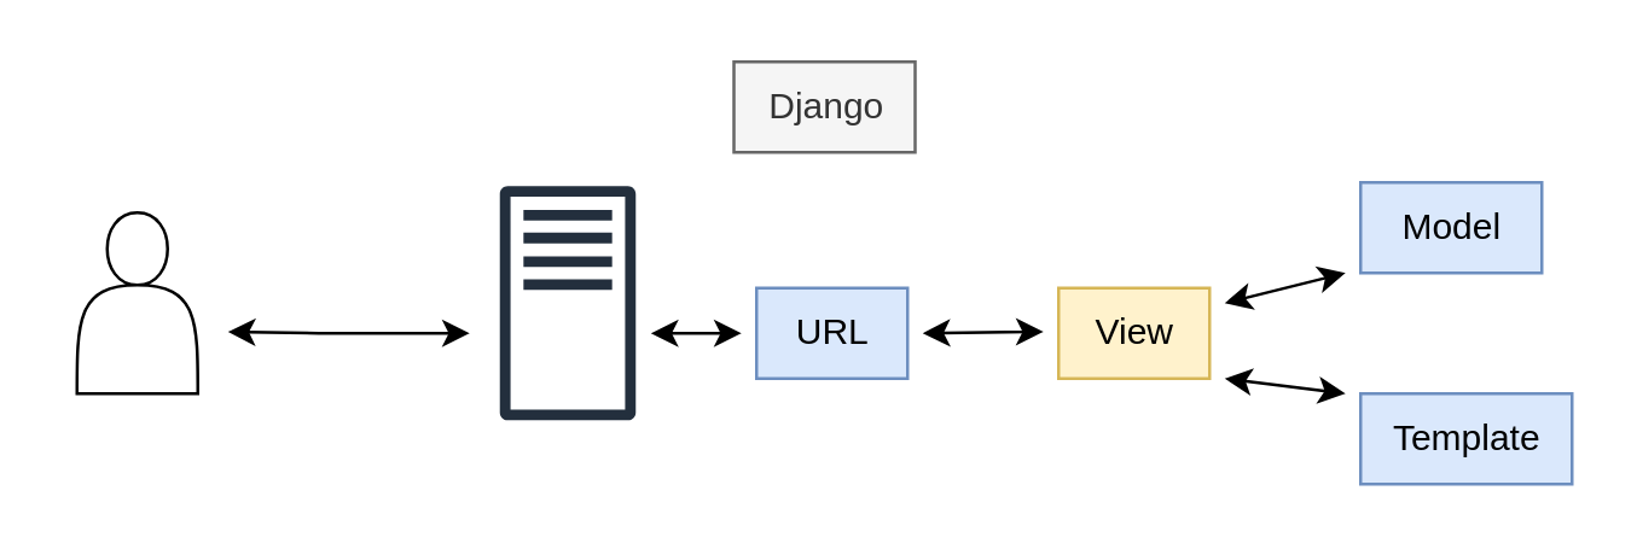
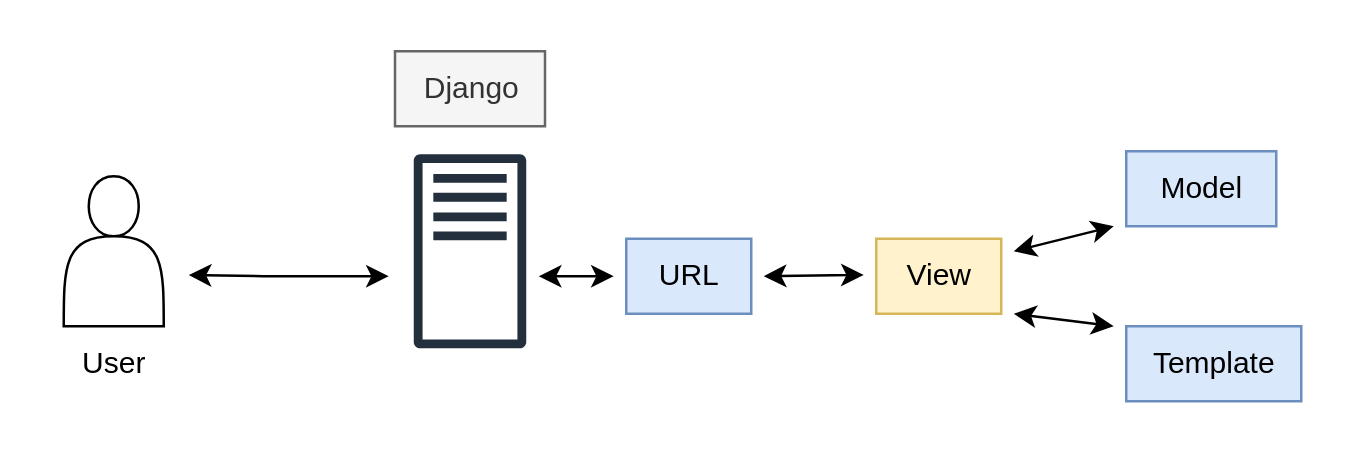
- <mxCell id="5" value="Django" style="text;html=1;align=center;verticalAlign=middle;resizable=0;points=[];autosize=1;fillColor=#f5f5f5;fontColor=#333333;strokeColor=#666666;" vertex="1" parent="1"><mxGeometry x="242.5" y="20" width="60" height="30" as="geometry" /></mxCell>
+ <mxCell id="5" value="Django" style="text;html=1;align=center;verticalAlign=middle;resizable=0;points=[];autosize=1;fillColor=#f5f5f5;fontColor=#333333;strokeColor=#666666;" vertex="1" parent="1"><mxGeometry x="157.5" y="20" width="60" height="30" as="geometry" /></mxCell>
+ <mxCell id="3" value="User" style="text;html=1;align=center;verticalAlign=middle;resizable=0;points=[];autosize=1;strokeColor=none;fillColor=none;" vertex="1" parent="1"><mxGeometry x="20" y="130" width="50" height="30" as="geometry" /></mxCell>
